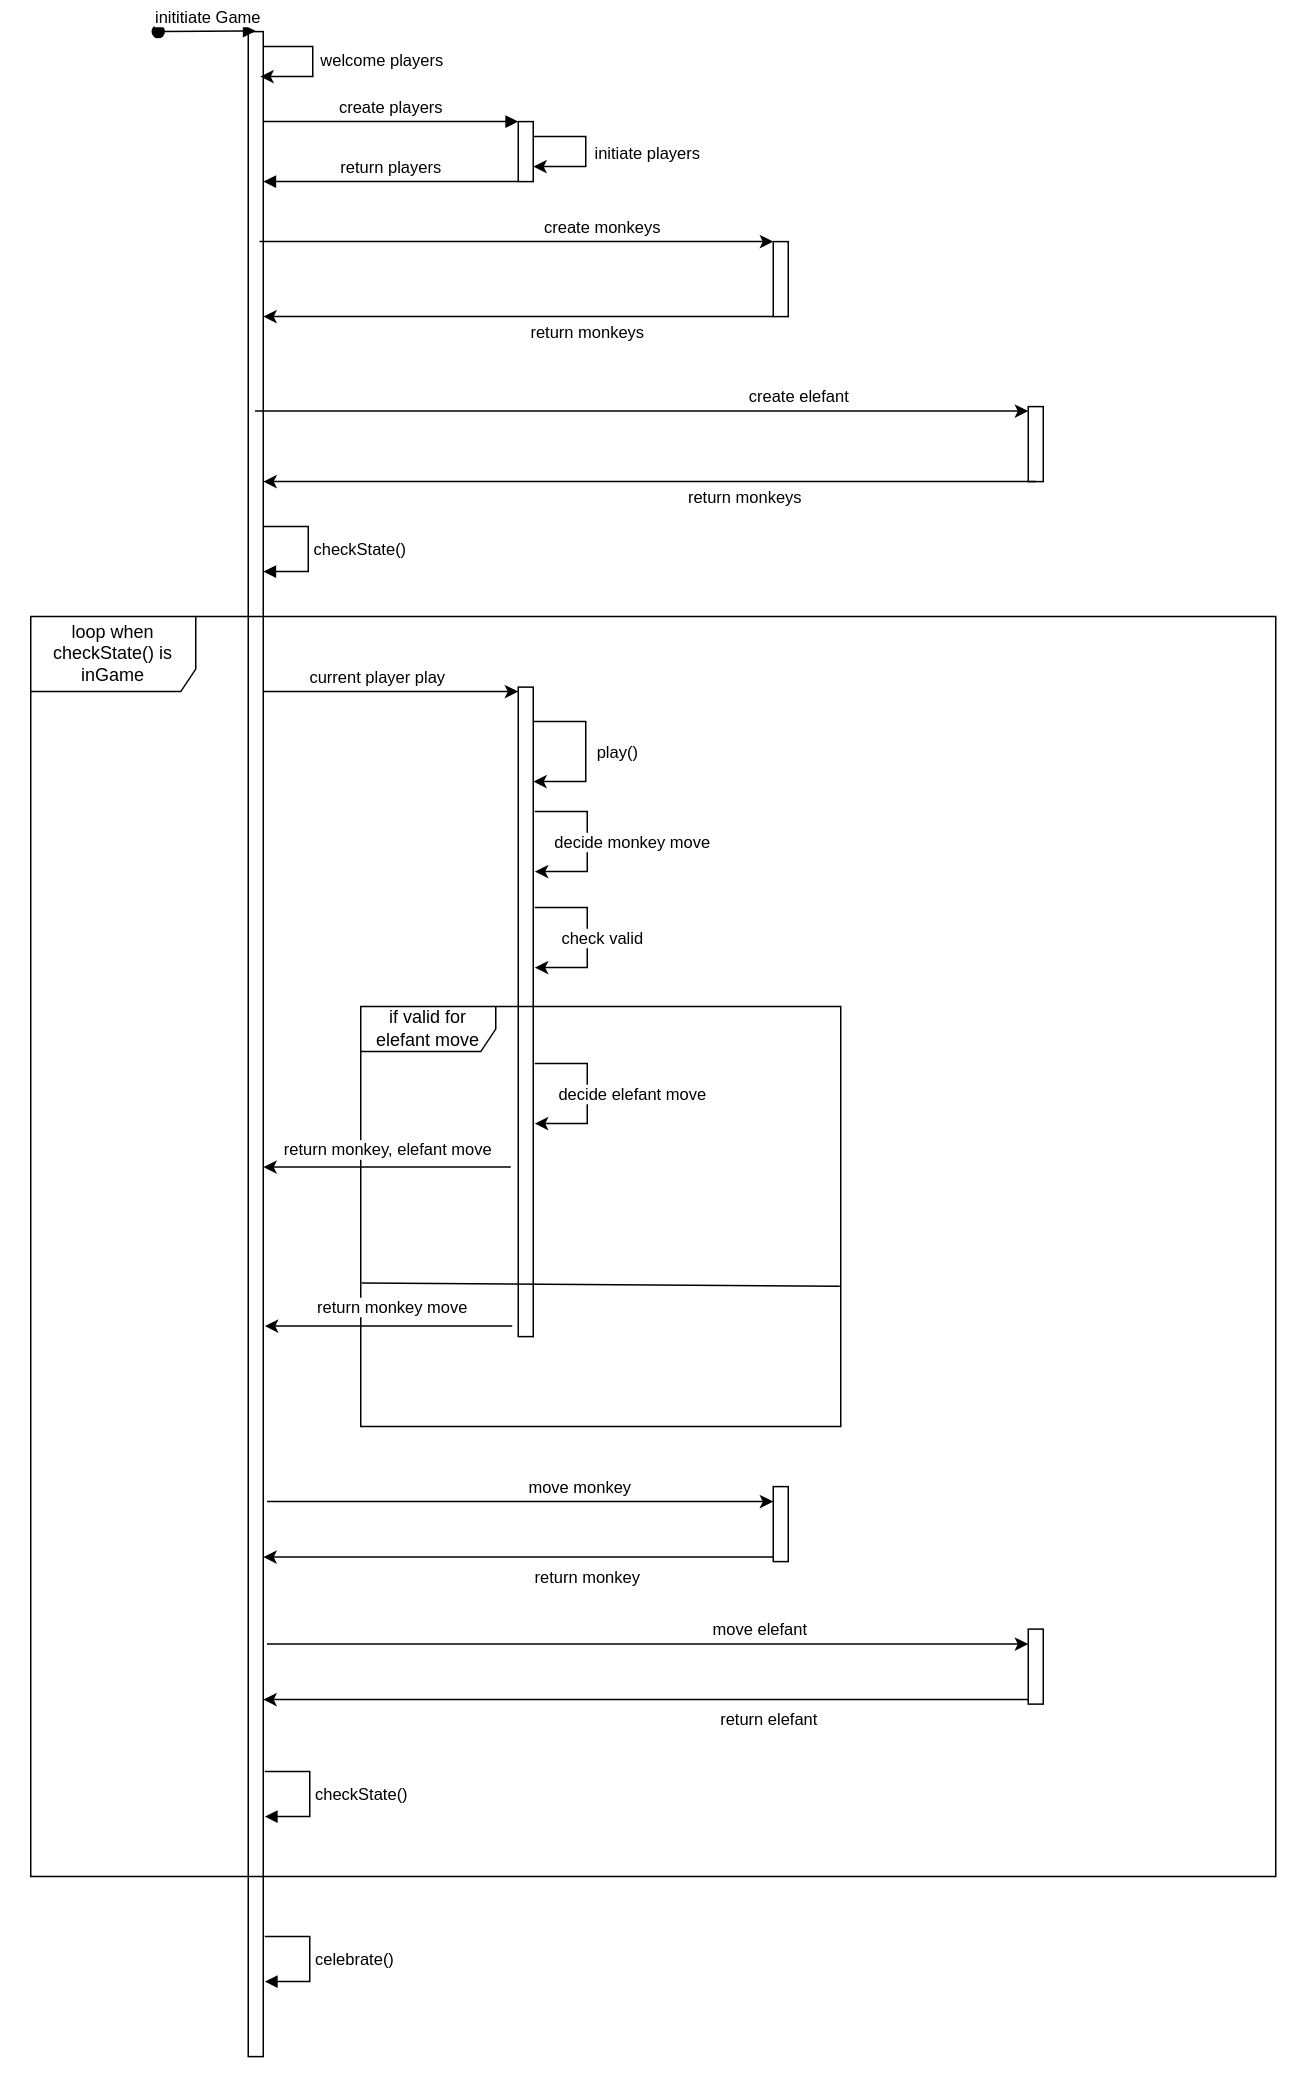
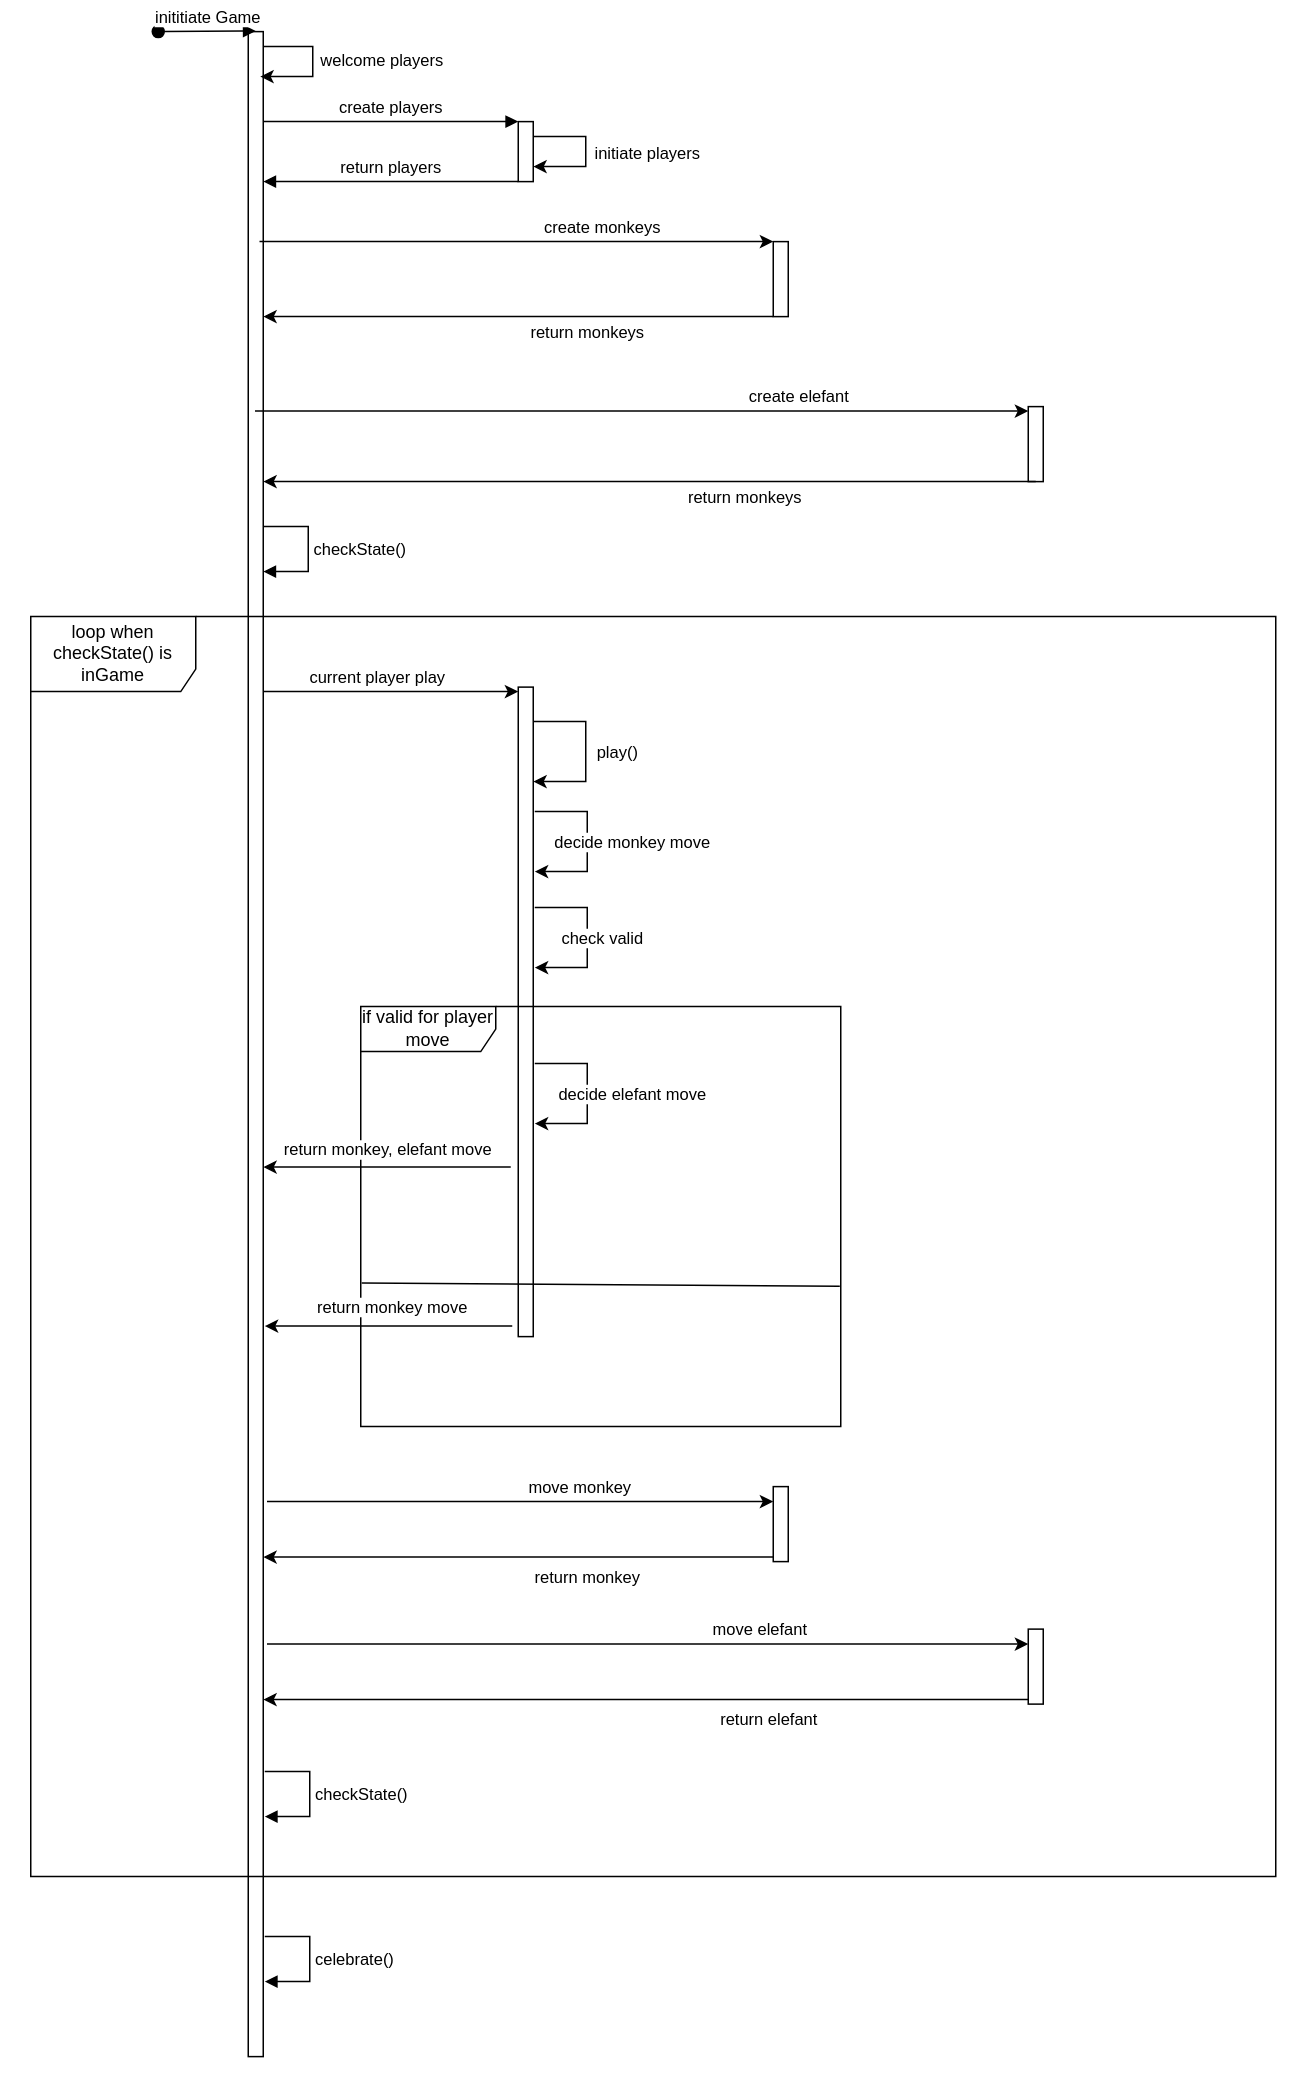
- <mxCell id="32" value="if valid for elefant move" style="shape=umlFrame;whiteSpace=wrap;html=1;pointerEvents=0;width=90;height=30;" vertex="1" parent="1"><mxGeometry x="240" y="670.41" width="320" height="280" as="geometry" /></mxCell>
+ <mxCell id="32" value="if valid for player move" style="shape=umlFrame;whiteSpace=wrap;html=1;pointerEvents=0;width=90;height=30;" vertex="1" parent="1"><mxGeometry x="240" y="670.41" width="320" height="280" as="geometry" /></mxCell>
